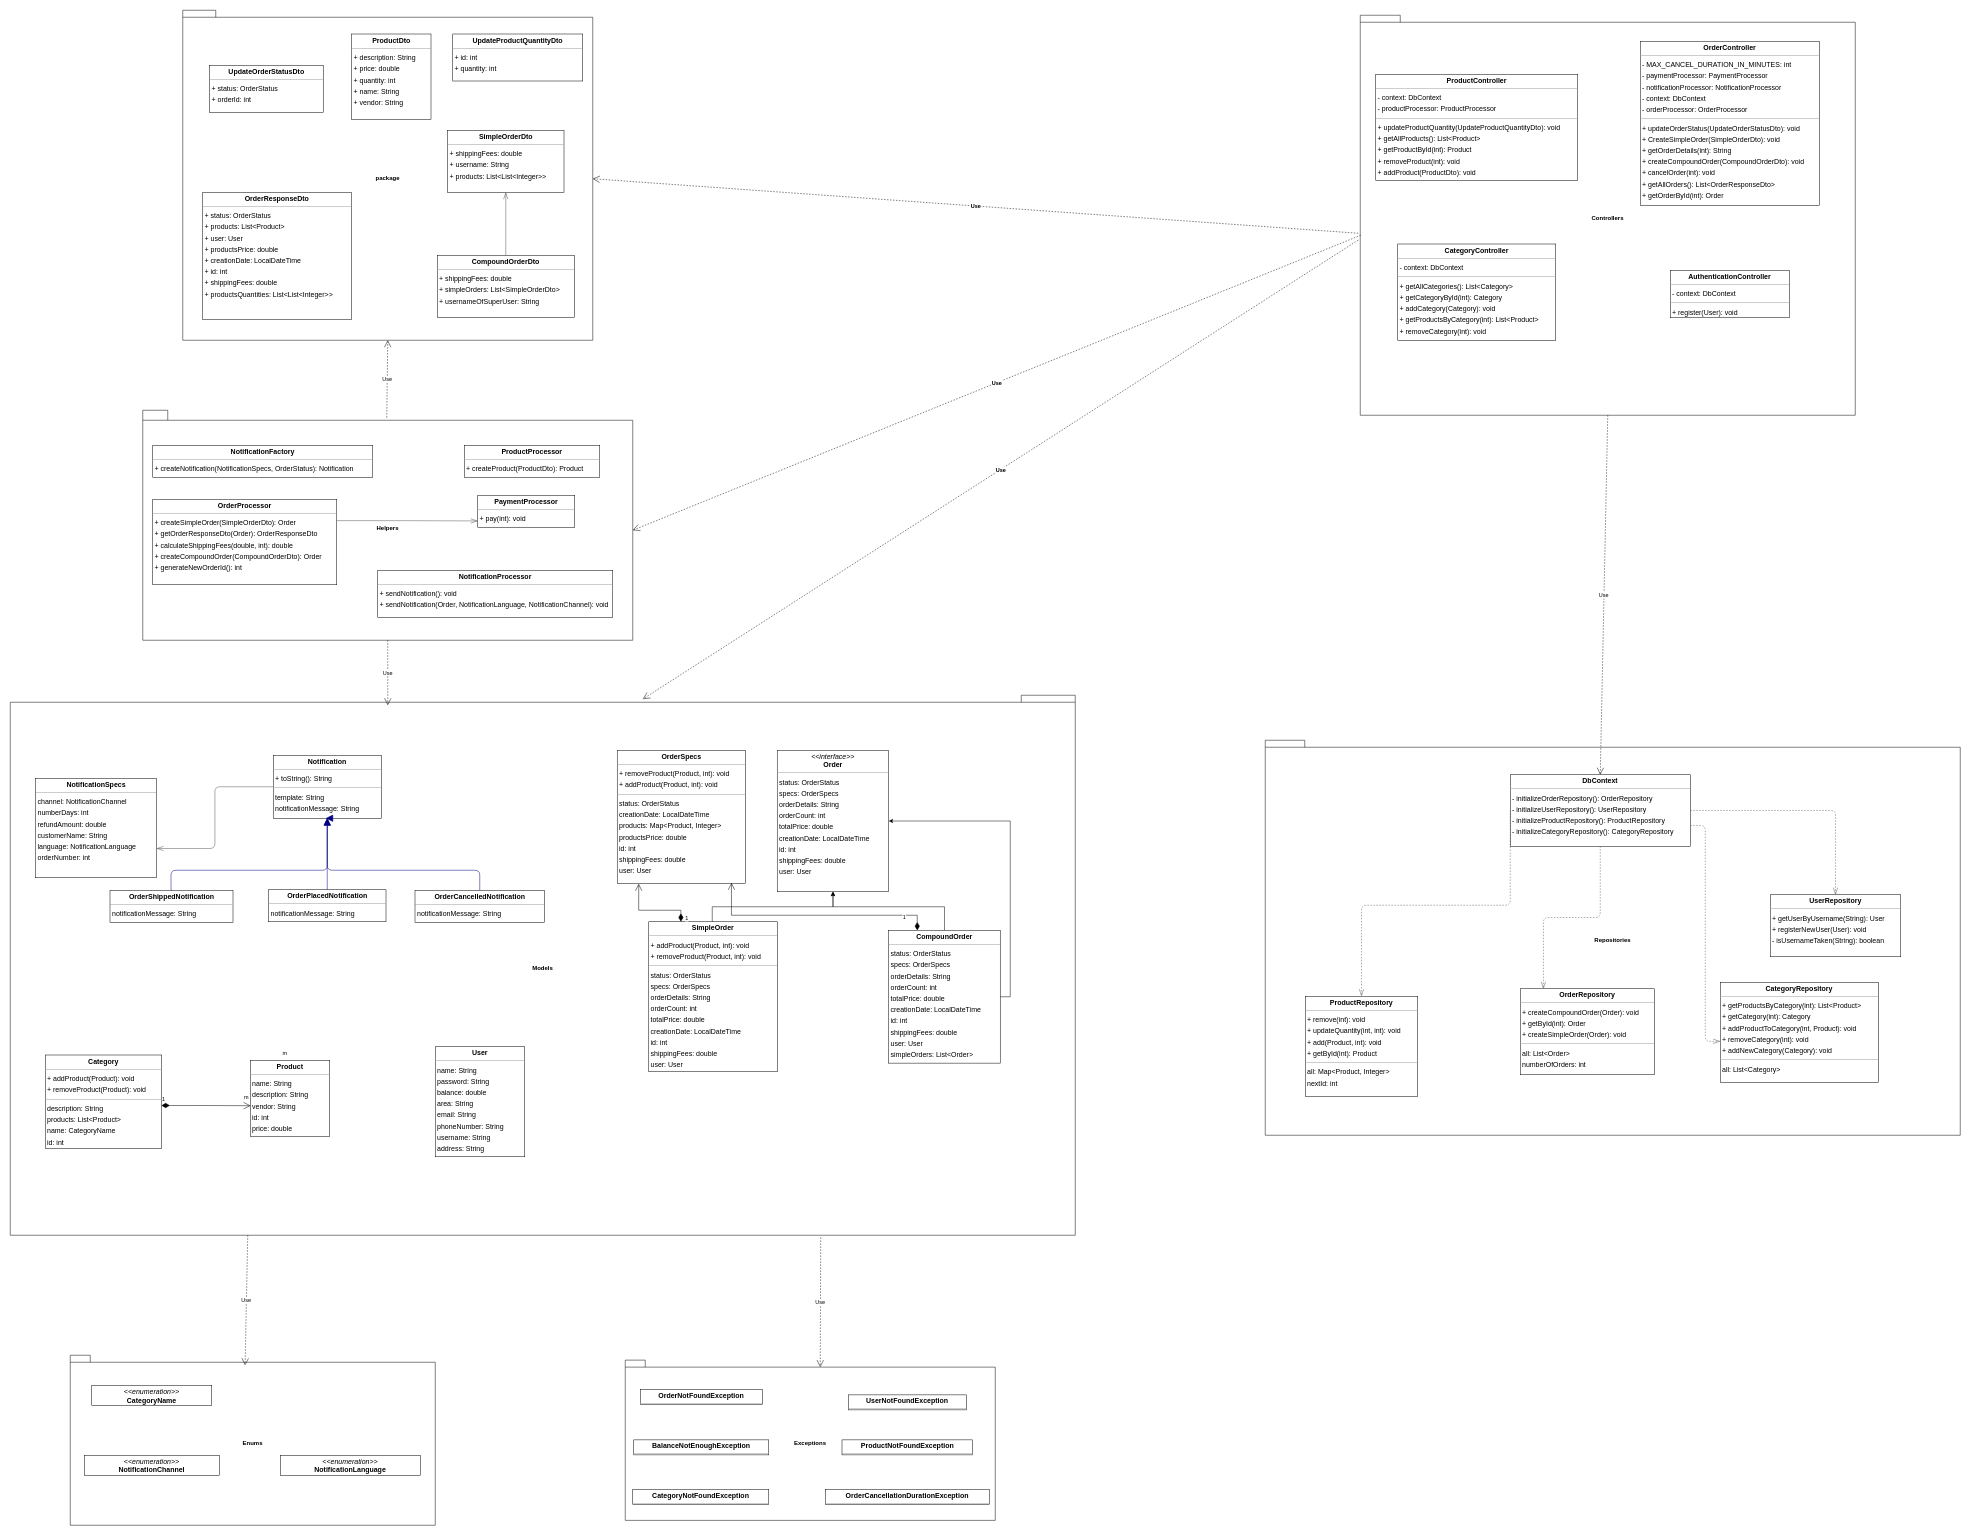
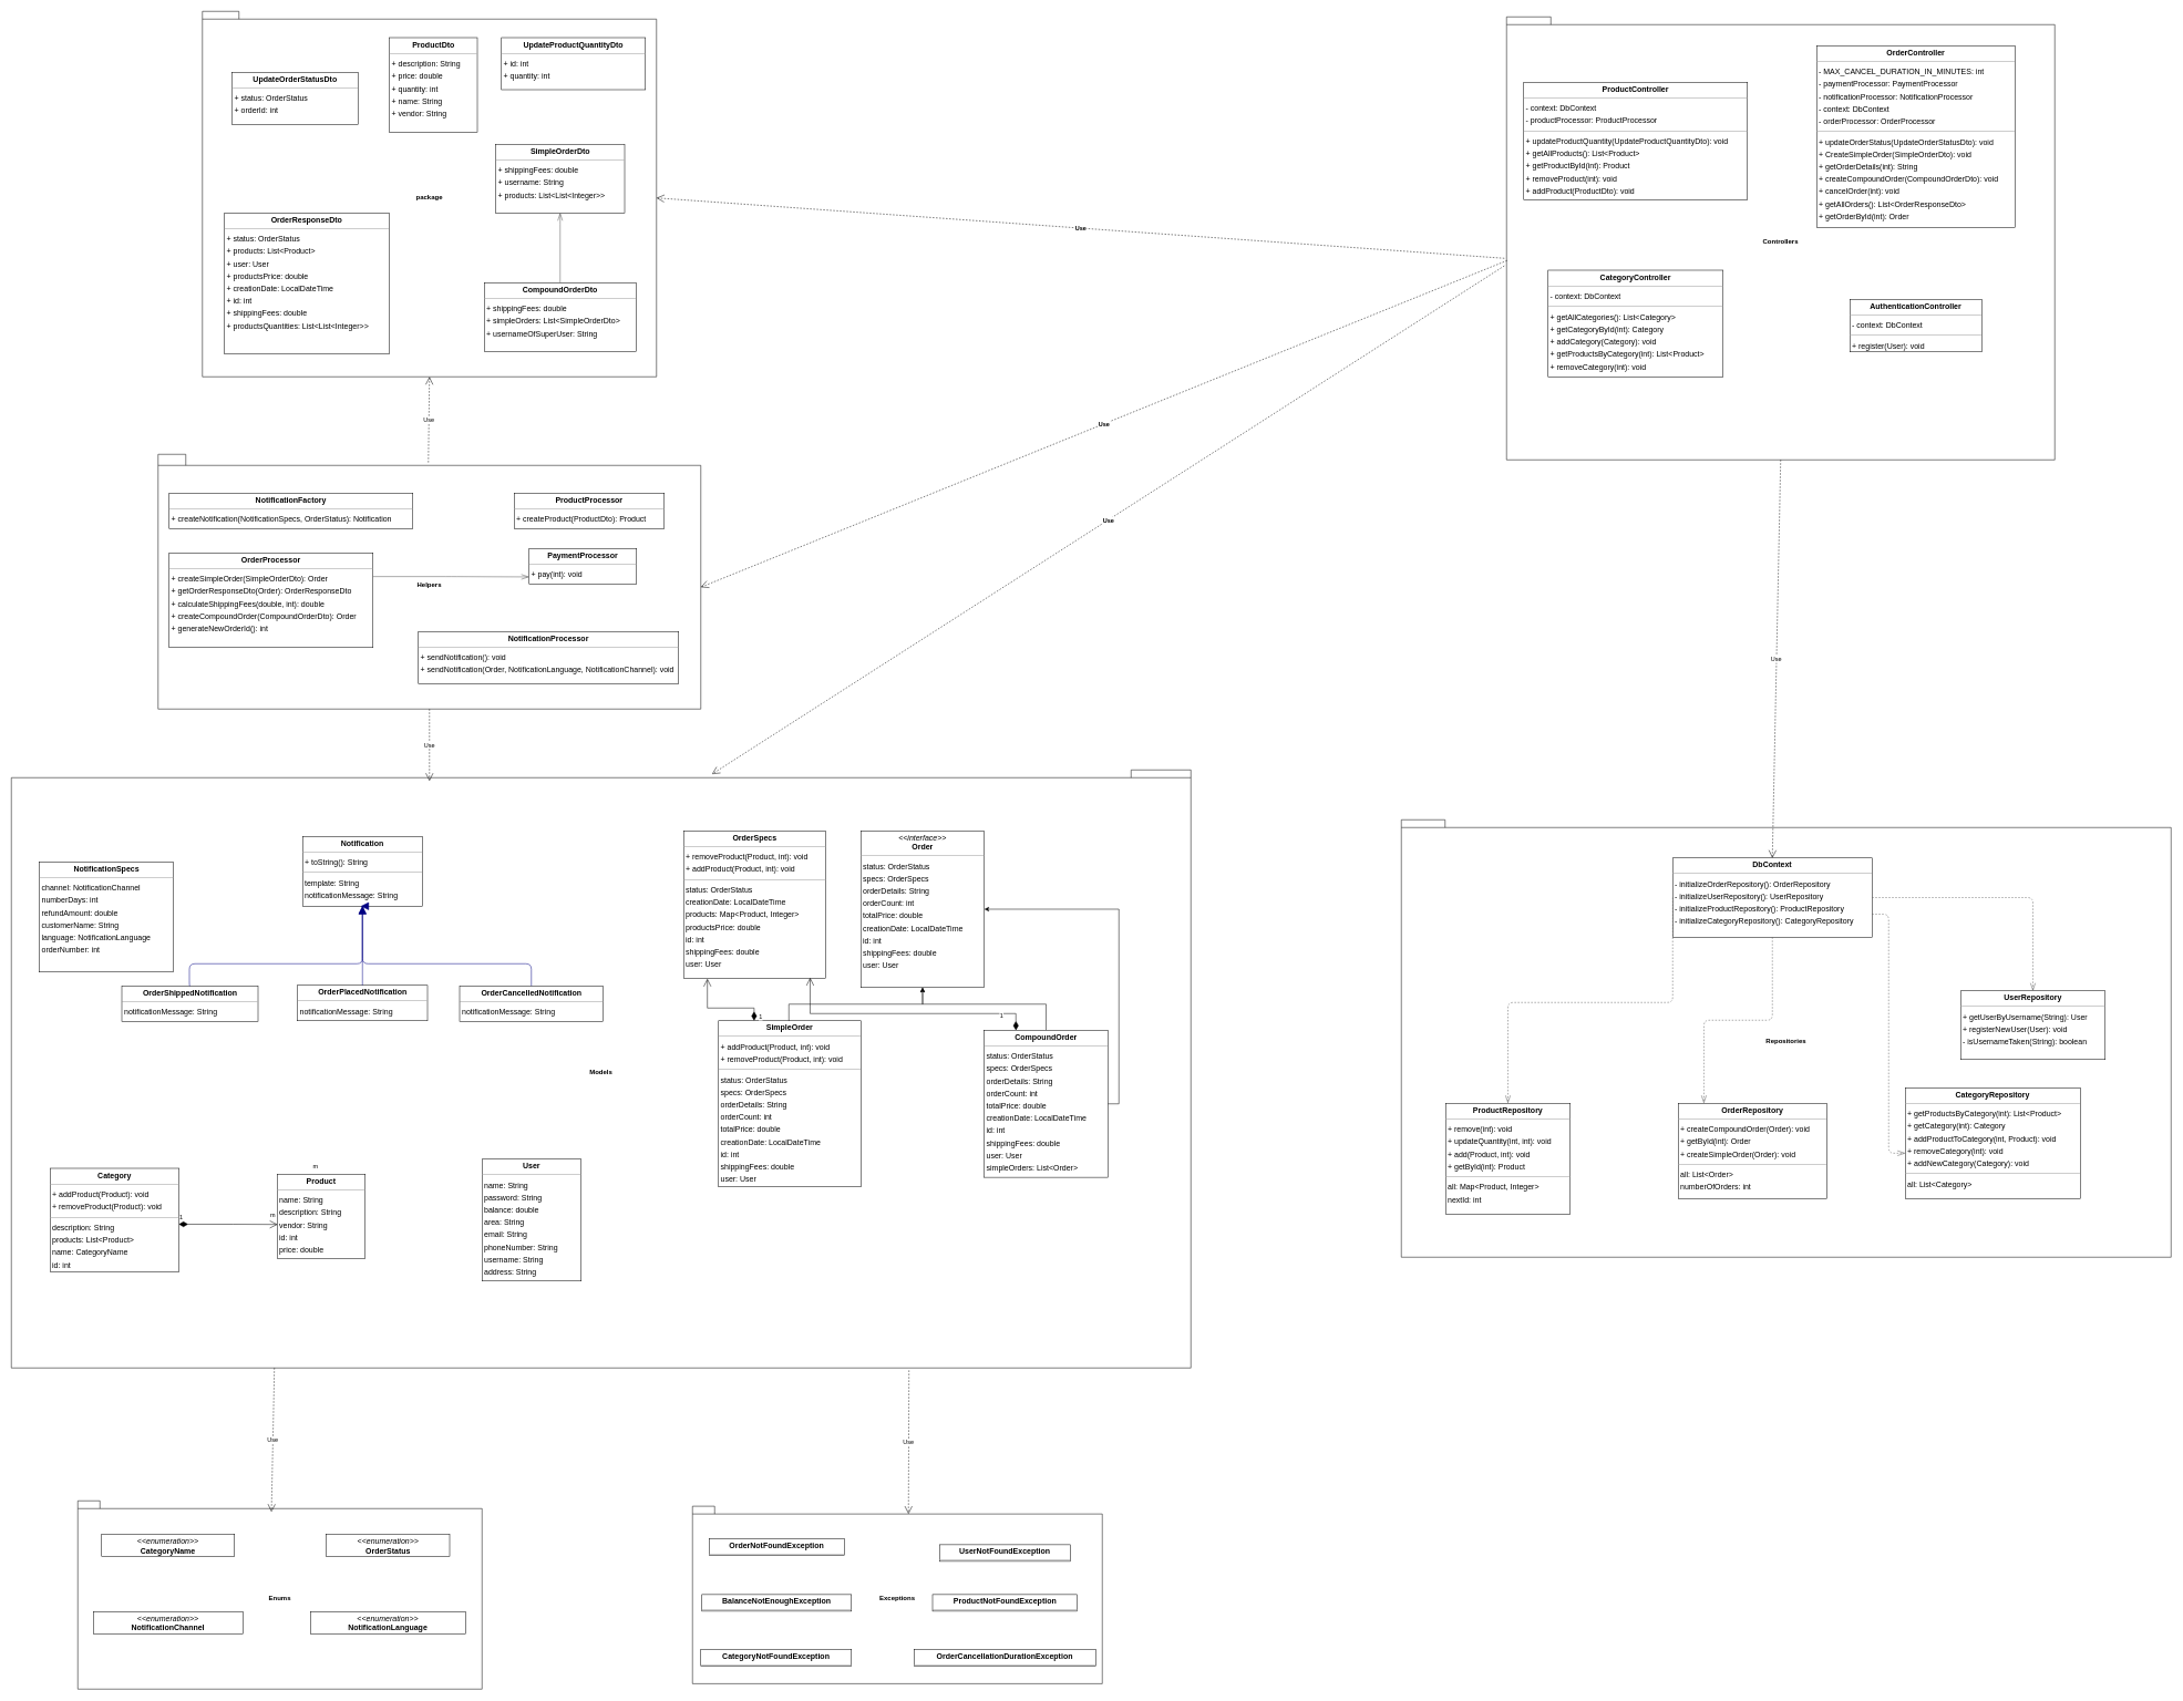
- <mxCell id="41" value="" style="html=1;rounded=1;edgeStyle=orthogonalEdgeStyle;dashed=0;startArrow=diamondThinstartSize=12;endArrow=openThin;endSize=12;strokeColor=#595959;exitX=0.000;exitY=0.500;exitDx=0;exitDy=0;entryX=1.000;entryY=0.706;entryDx=0;entryDy=0;" parent="1" source="30" target="31" edge="1"><mxGeometry width="50" height="50" relative="1" as="geometry"><Array as="points" /></mxGeometry></mxCell>
- <mxCell id="47" value="&lt;p style=&quot;margin:0px;margin-top:4px;text-align:center;&quot;&gt;&lt;b&gt;OrderRepository&lt;/b&gt;&lt;/p&gt;&lt;hr size=&quot;1&quot;/&gt;&lt;p style=&quot;margin:0 0 0 4px;line-height:1.6;&quot;&gt;+ createCompoundOrder(Order): void&lt;br/&gt;+ getById(int): Order&lt;br/&gt;+ createSimpleOrder(Order): void&lt;/p&gt;&lt;hr size=&quot;1&quot;/&gt;&lt;p style=&quot;margin:0 0 0 4px;line-height:1.6;&quot;&gt; all: List&amp;lt;Order&amp;gt;&lt;br/&gt; numberOfOrders: int&lt;/p&gt;" style="verticalAlign=top;align=left;overflow=fill;fontSize=14;fontFamily=Helvetica;html=1;rounded=0;shadow=0;comic=0;labelBackgroundColor=none;strokeWidth=1;" parent="1" vertex="1"><mxGeometry x="3040" y="1977" width="268" height="172" as="geometry" /></mxCell>
+ <mxCell id="47" value="&lt;p style=&quot;margin:0px;margin-top:4px;text-align:center;&quot;&gt;&lt;b&gt;OrderRepository&lt;/b&gt;&lt;/p&gt;&lt;hr size=&quot;1&quot;/&gt;&lt;p style=&quot;margin:0 0 0 4px;line-height:1.6;&quot;&gt;+ createCompoundOrder(Order): void&lt;br/&gt;+ getById(int): Order&lt;br/&gt;+ createSimpleOrder(Order): void&lt;/p&gt;&lt;hr size=&quot;1&quot;/&gt;&lt;p style=&quot;margin:0 0 0 4px;line-height:1.6;&quot;&gt; all: List&amp;lt;Order&amp;gt;&lt;br/&gt; numberOfOrders: int&lt;/p&gt;" style="verticalAlign=top;align=left;overflow=fill;fontSize=14;fontFamily=Helvetica;html=1;rounded=0;shadow=0;comic=0;labelBackgroundColor=none;strokeWidth=1;" parent="1" vertex="1"><mxGeometry x="3030" y="1992" width="268" height="172" as="geometry" /></mxCell>
+ <mxCell id="10" value="&lt;p style=&quot;margin:0px;margin-top:4px;text-align:center;&quot;&gt;&lt;i&gt;&amp;lt;&amp;lt;enumeration&amp;gt;&amp;gt;&lt;/i&gt;&lt;br/&gt;&lt;b&gt;OrderStatus&lt;/b&gt;&lt;/p&gt;&lt;hr size=&quot;1&quot;/&gt;&lt;p style=&quot;margin:0 0 0 4px;line-height:1.6;&quot;&gt;+ values(): OrderStatus[]&lt;br/&gt;+ valueOf(String): OrderStatus&lt;/p&gt;" style="verticalAlign=top;align=left;overflow=fill;fontSize=14;fontFamily=Helvetica;html=1;rounded=0;shadow=0;comic=0;labelBackgroundColor=none;strokeWidth=1;" parent="1" vertex="1"><mxGeometry x="588.5" y="2770.5" width="223" height="40" as="geometry" /></mxCell>
